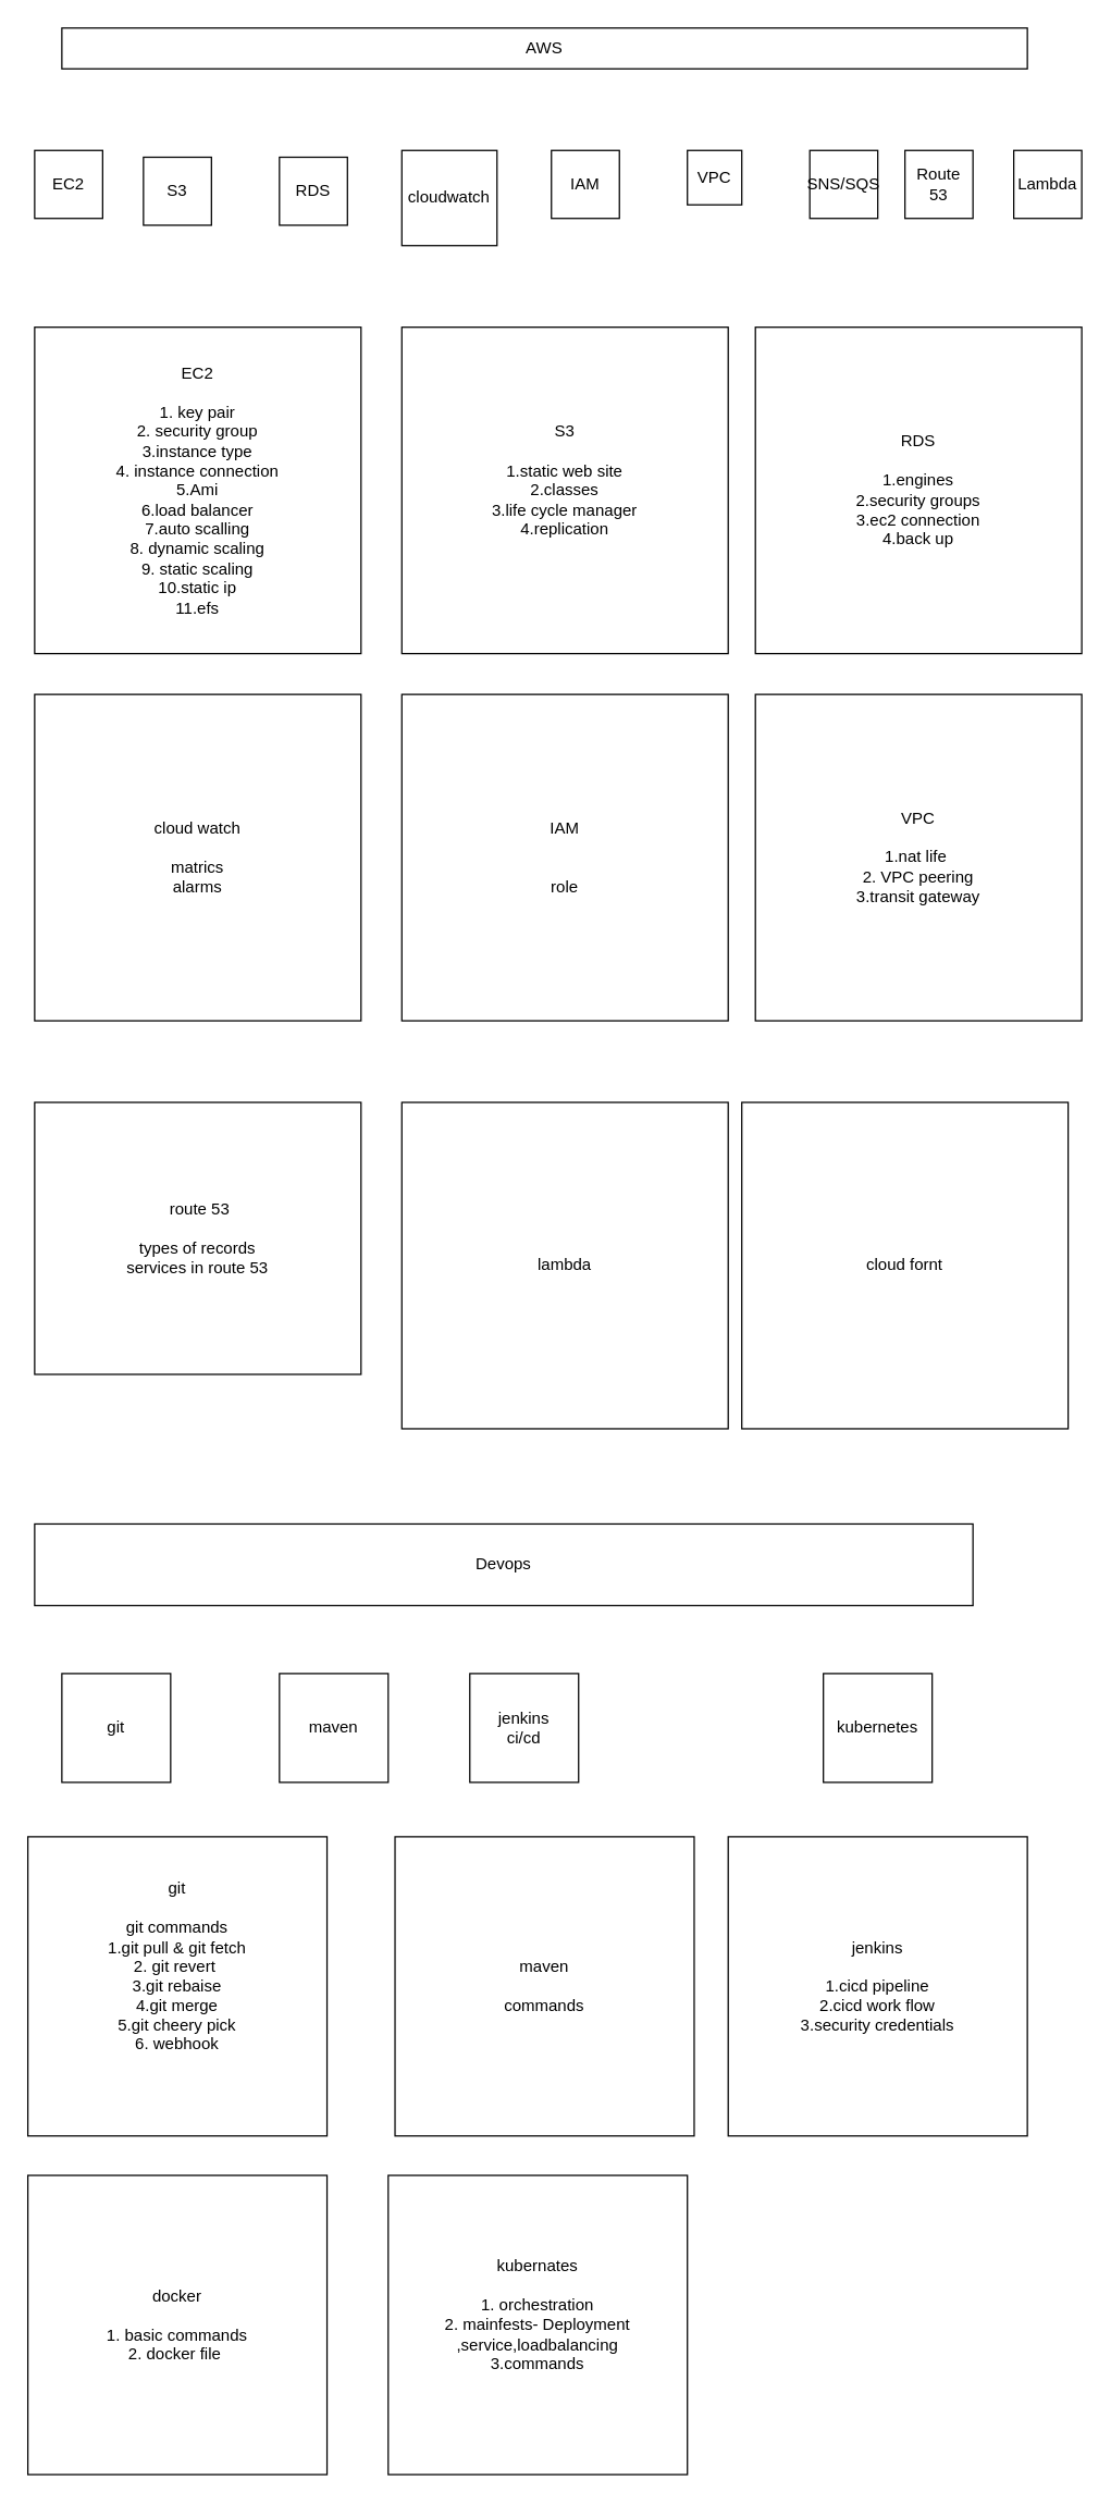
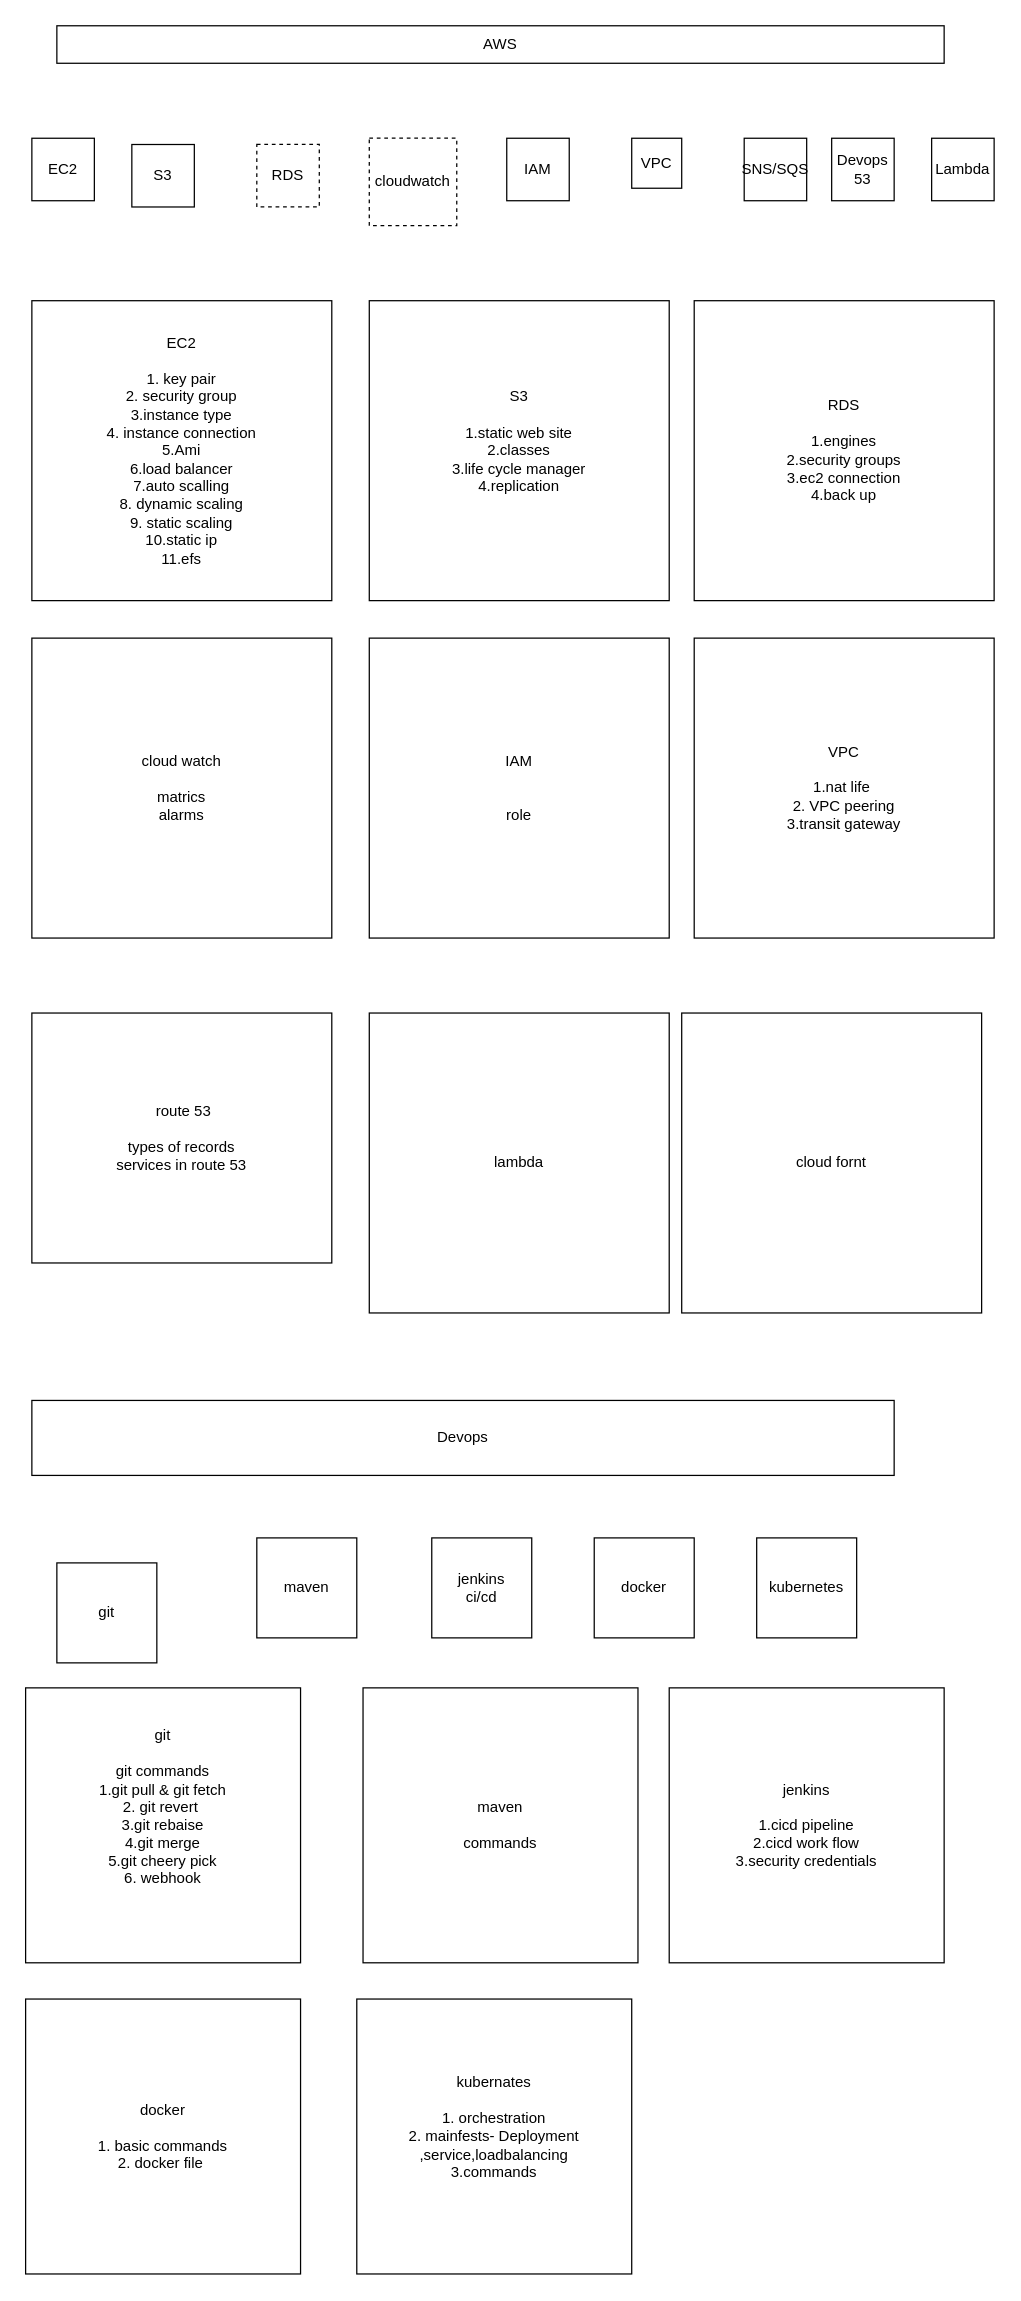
- <mxCell id="11" value="Route 53" style="whiteSpace=wrap;html=1;aspect=fixed;" vertex="1" parent="1"><mxGeometry x="665" y="110" width="50" height="50" as="geometry" /></mxCell>
+ <mxCell id="11" value="Devops 53" style="whiteSpace=wrap;html=1;aspect=fixed;" vertex="1" parent="1"><mxGeometry x="665" y="110" width="50" height="50" as="geometry" /></mxCell>
- <mxCell id="5" value="RDS" style="whiteSpace=wrap;html=1;aspect=fixed;" vertex="1" parent="1"><mxGeometry x="205" y="115" width="50" height="50" as="geometry" /></mxCell>
+ <mxCell id="5" value="RDS" style="whiteSpace=wrap;html=1;aspect=fixed;dashed=1;" vertex="1" parent="1"><mxGeometry x="205" y="115" width="50" height="50" as="geometry" /></mxCell>
- <mxCell id="6" value="cloudwatch" style="whiteSpace=wrap;html=1;aspect=fixed;" vertex="1" parent="1"><mxGeometry x="295" y="110" width="70" height="70" as="geometry" /></mxCell>
+ <mxCell id="6" value="cloudwatch" style="whiteSpace=wrap;html=1;aspect=fixed;dashed=1;" vertex="1" parent="1"><mxGeometry x="295" y="110" width="70" height="70" as="geometry" /></mxCell>
- <mxCell id="24" value="git" style="whiteSpace=wrap;html=1;aspect=fixed;" vertex="1" parent="1"><mxGeometry x="45" y="1230" width="80" height="80" as="geometry" /></mxCell>
+ <mxCell id="24" value="git" style="whiteSpace=wrap;html=1;aspect=fixed;" vertex="1" parent="1"><mxGeometry x="45" y="1250" width="80" height="80" as="geometry" /></mxCell>
+ <mxCell id="22" value="docker" style="whiteSpace=wrap;html=1;aspect=fixed;" vertex="1" parent="1"><mxGeometry x="475" y="1230" width="80" height="80" as="geometry" /></mxCell>
